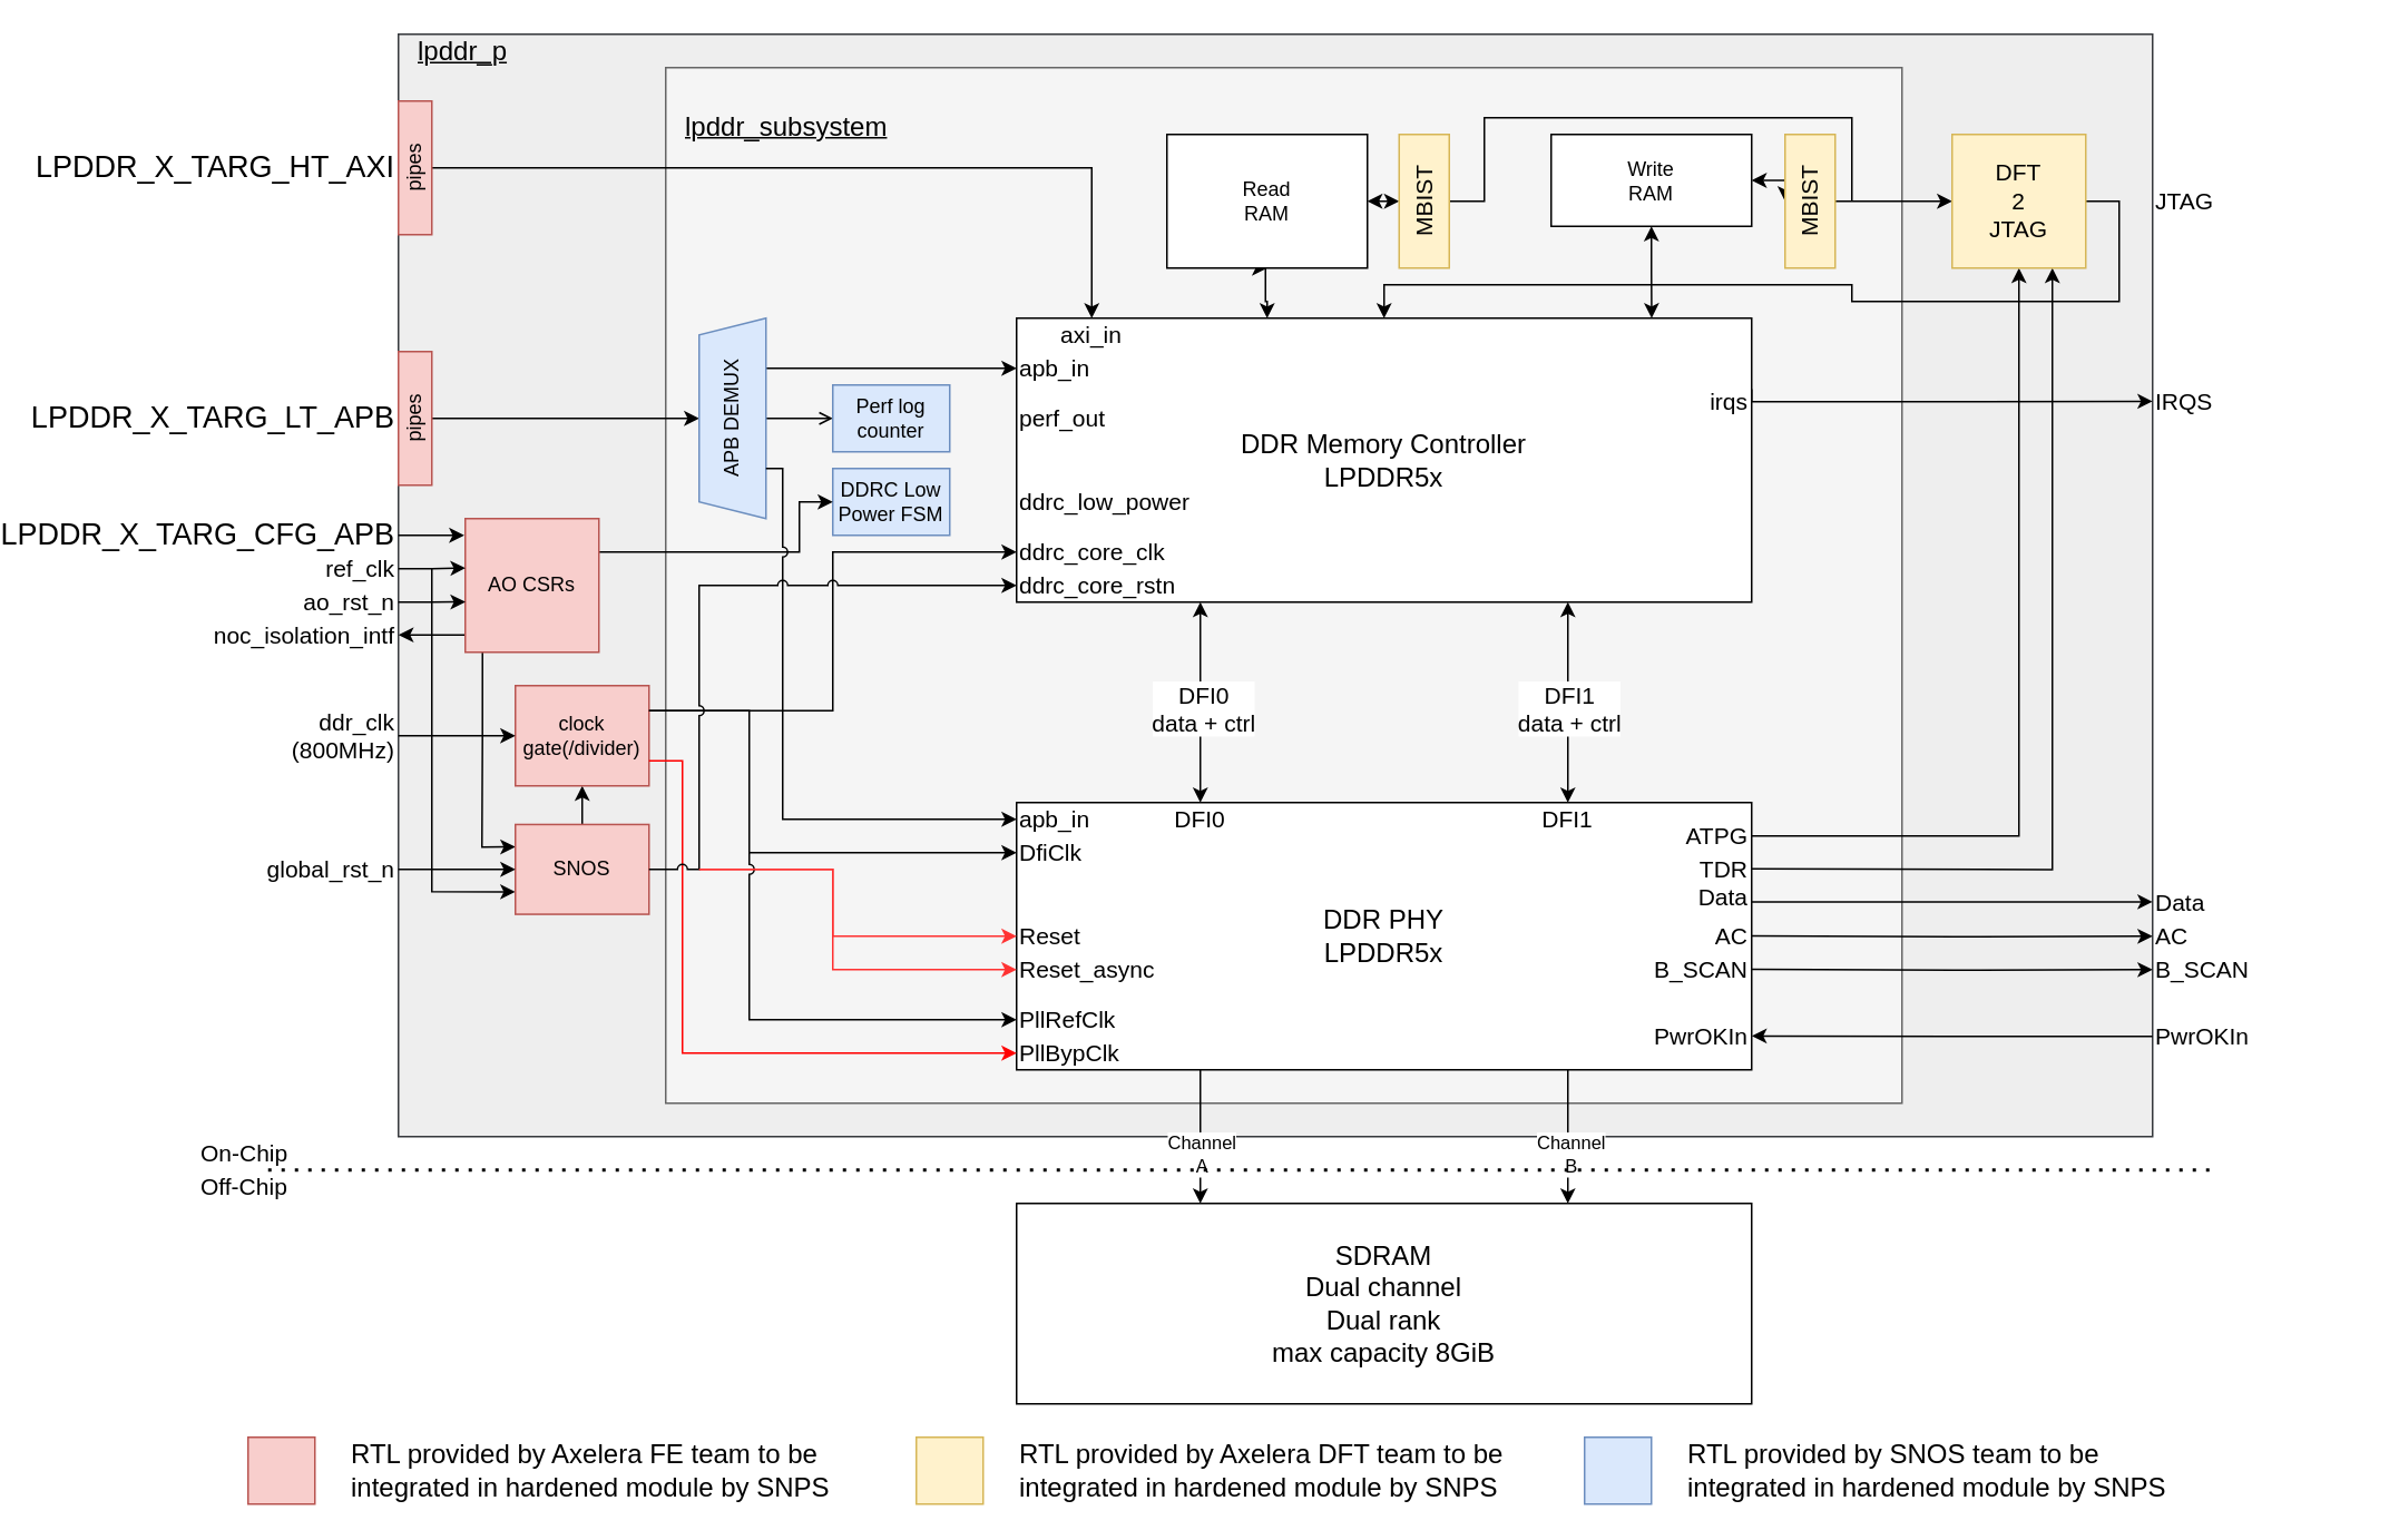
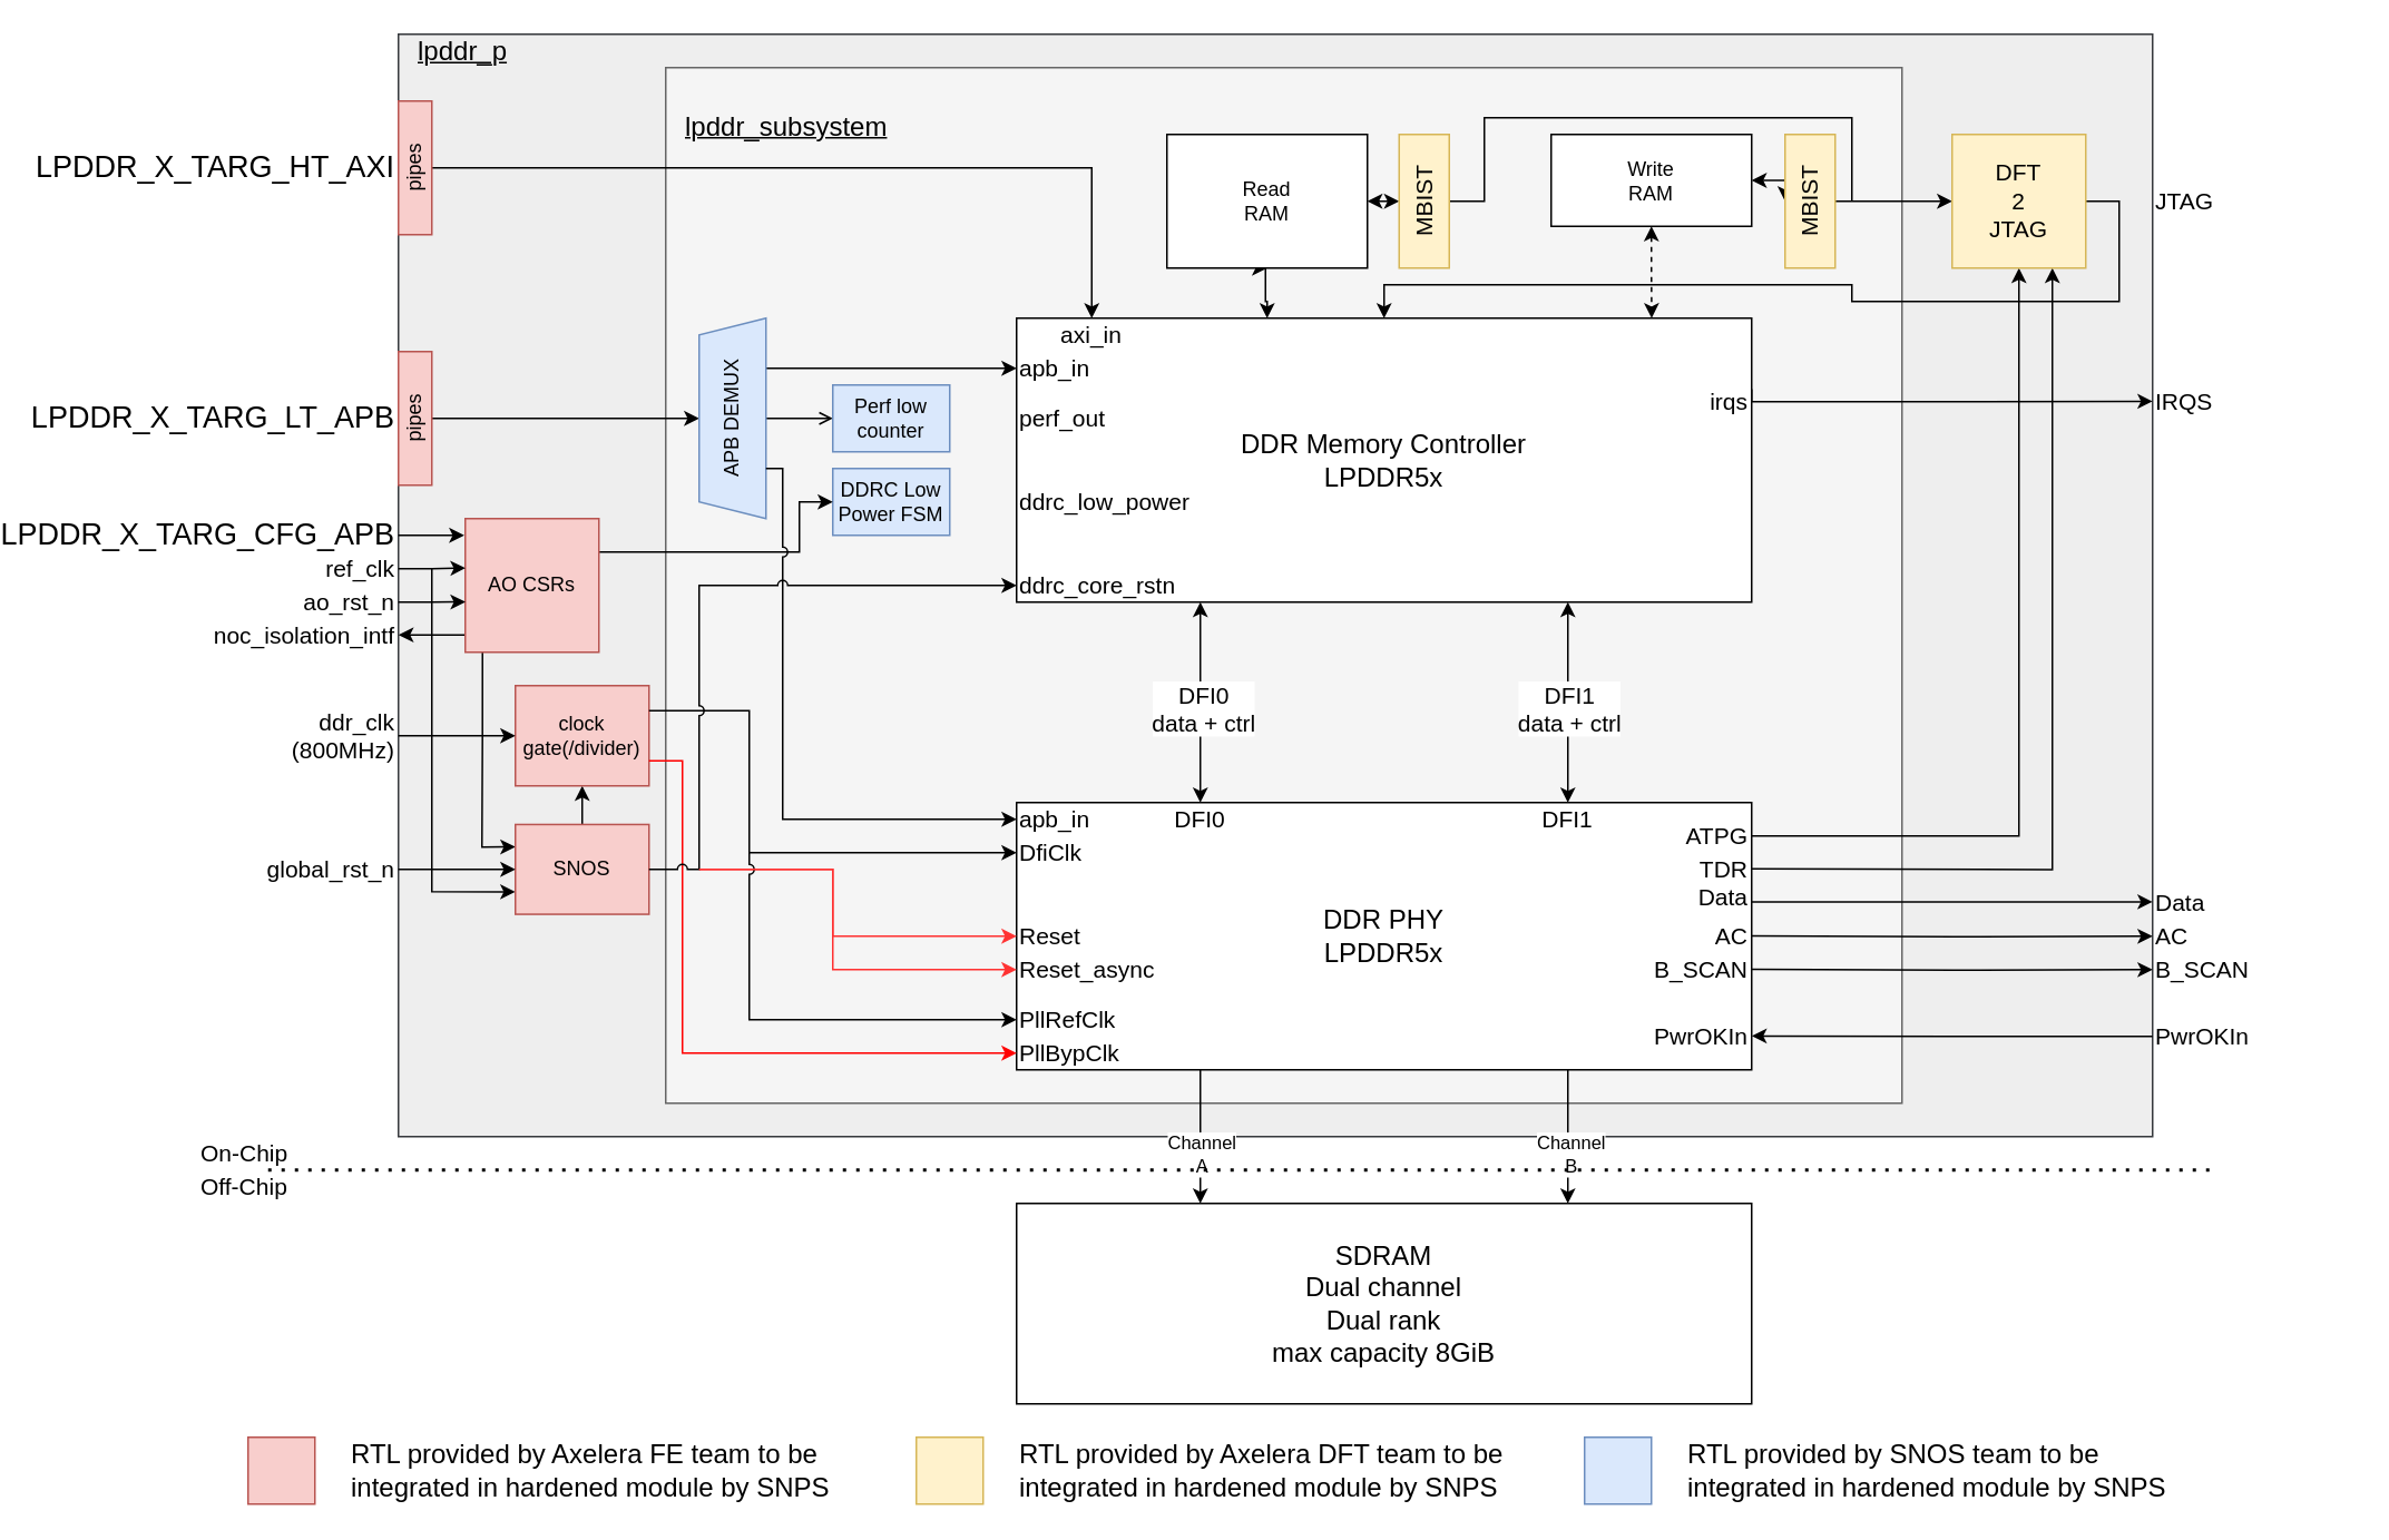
- <mxCell id="17" style="edgeStyle=orthogonalEdgeStyle;rounded=0;orthogonalLoop=1;jettySize=auto;html=1;exitX=0.5;exitY=1;exitDx=0;exitDy=0;entryX=0.864;entryY=0;entryDx=0;entryDy=0;entryPerimeter=0;fontSize=12;startArrow=classic;startFill=1;" edge="1" parent="1" source="19" target="16"><mxGeometry relative="1" as="geometry" /></mxCell>
+ <mxCell id="17" style="edgeStyle=orthogonalEdgeStyle;rounded=0;orthogonalLoop=1;jettySize=auto;html=1;exitX=0.5;exitY=1;exitDx=0;exitDy=0;entryX=0.864;entryY=0;entryDx=0;entryDy=0;entryPerimeter=0;fontSize=12;startArrow=classic;startFill=1;dashed=1;" edge="1" parent="1" source="19" target="16"><mxGeometry relative="1" as="geometry" /></mxCell>
- <mxCell id="39" value="Perf log&lt;br&gt;counter" style="rounded=0;whiteSpace=wrap;html=1;fillColor=#dae8fc;strokeColor=#6c8ebf;" vertex="1" parent="1"><mxGeometry x="430" y="230" width="70" height="40" as="geometry" /></mxCell>
+ <mxCell id="39" value="Perf low&lt;br&gt;counter" style="rounded=0;whiteSpace=wrap;html=1;fillColor=#dae8fc;strokeColor=#6c8ebf;" vertex="1" parent="1"><mxGeometry x="430" y="230" width="70" height="40" as="geometry" /></mxCell>
- <mxCell id="81" value="&lt;font style=&quot;font-size: 14px;&quot;&gt;ddrc_core_clk&lt;/font&gt;" style="text;html=1;strokeColor=none;fillColor=none;align=left;verticalAlign=middle;whiteSpace=wrap;rounded=0;fontSize=14;" vertex="1" parent="1"><mxGeometry x="540" y="320" width="100" height="20" as="geometry" /></mxCell>
- <mxCell id="94" style="edgeStyle=orthogonalEdgeStyle;rounded=0;orthogonalLoop=1;jettySize=auto;html=1;exitX=1;exitY=0.25;exitDx=0;exitDy=0;entryX=0;entryY=0.5;entryDx=0;entryDy=0;fontSize=16;startArrow=none;startFill=0;endArrow=classic;endFill=1;" edge="1" parent="1" source="32" target="81"><mxGeometry relative="1" as="geometry"><Array as="points"><mxPoint x="430" y="425" /><mxPoint x="430" y="330" /></Array></mxGeometry></mxCell>
